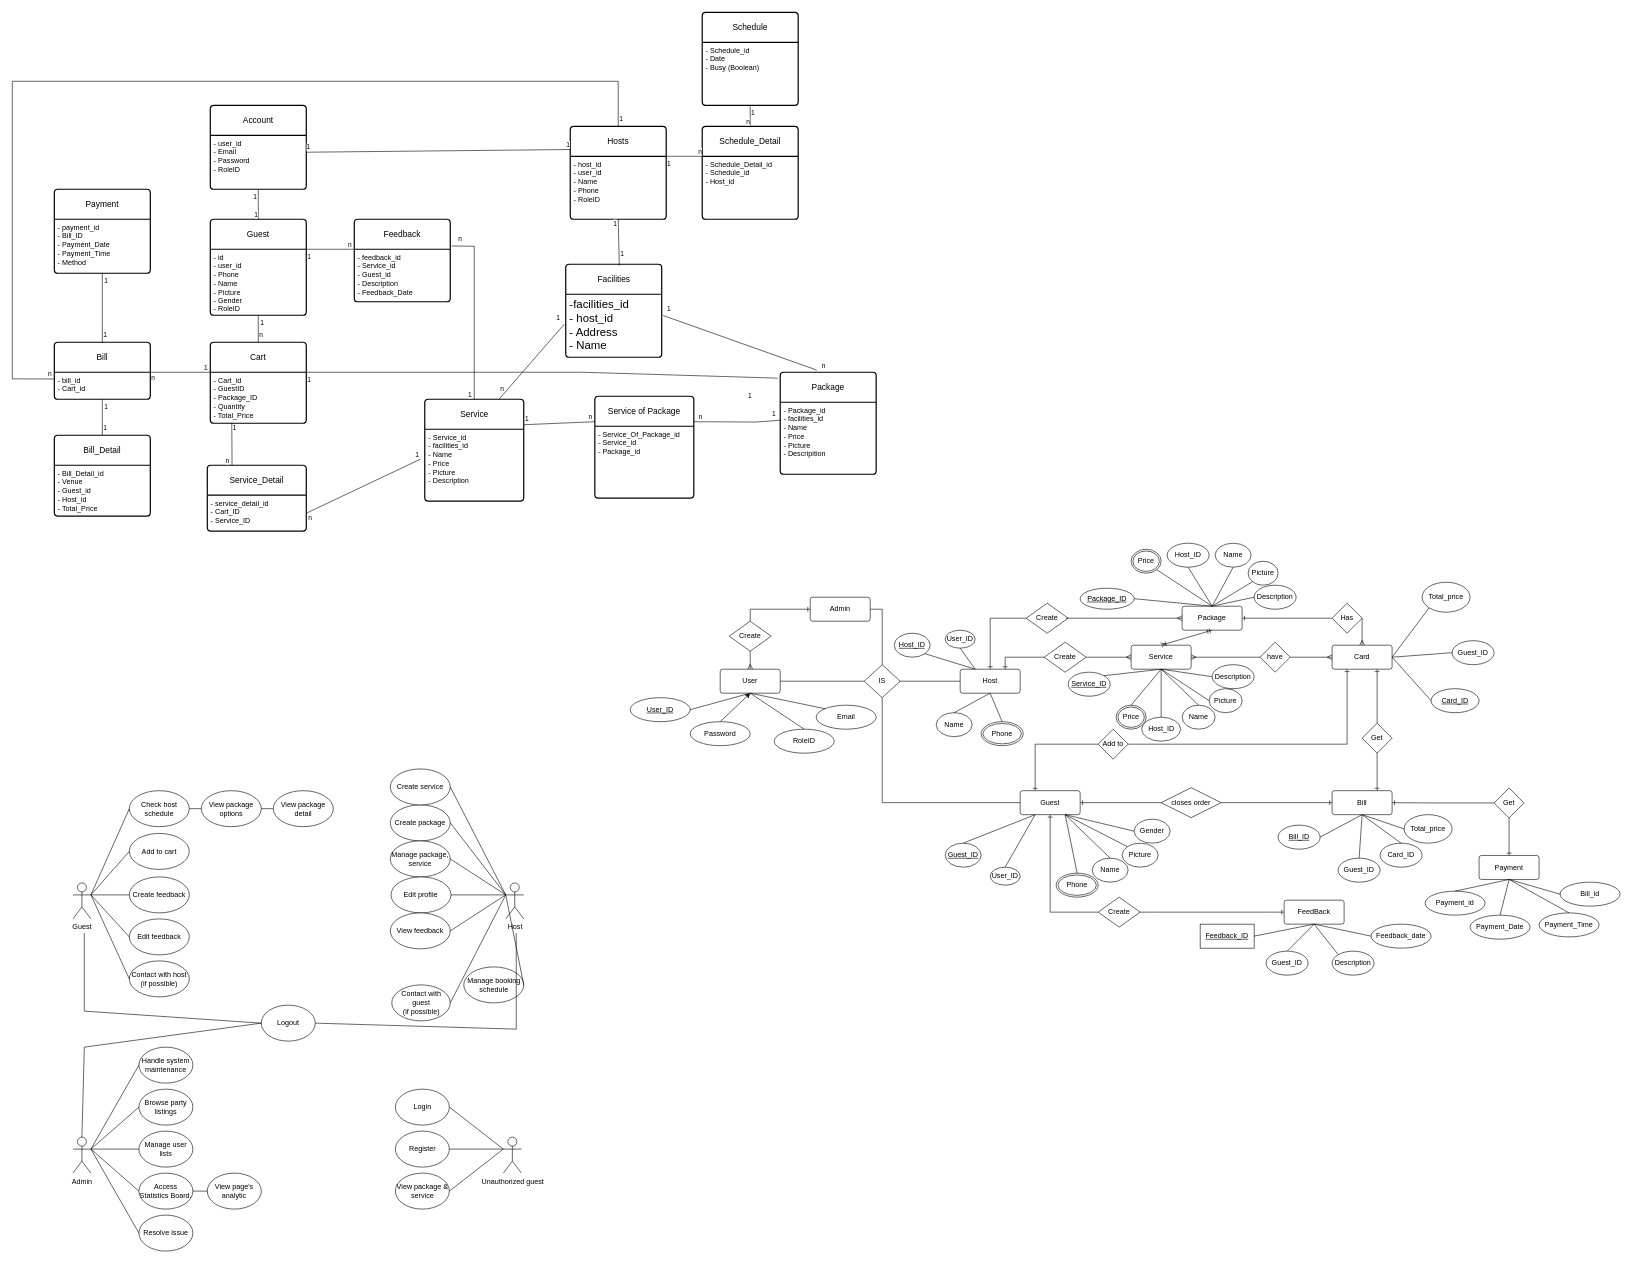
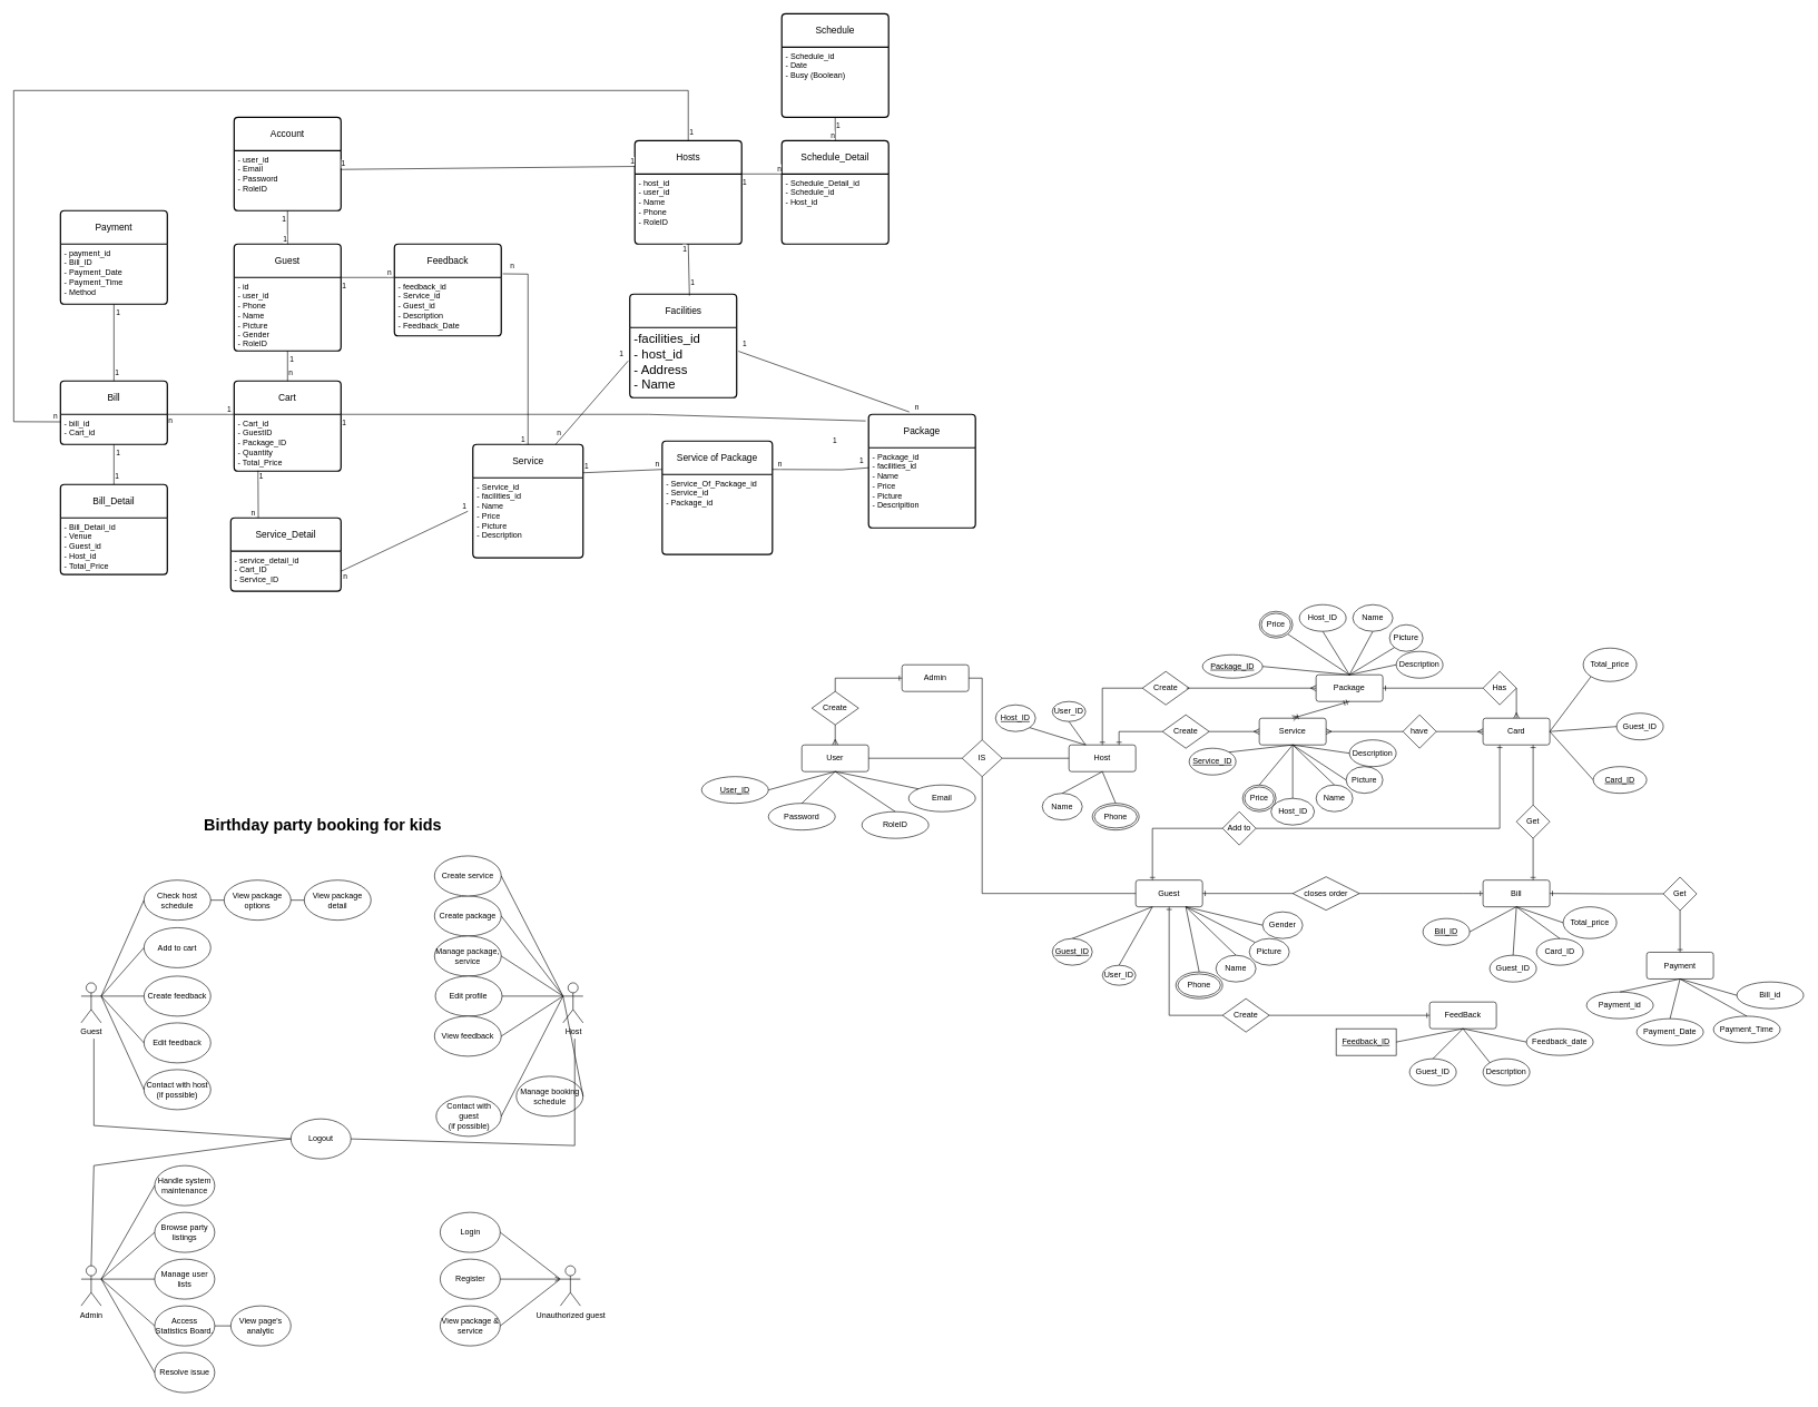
- <mxCell id="91" value="" style="endArrow=classic;html=1;rounded=0;entryX=0.5;entryY=1;entryDx=0;entryDy=0;exitX=0.5;exitY=0;exitDx=0;exitDy=0;" parent="1" source="86" target="41" edge="1"><mxGeometry relative="1" as="geometry"><mxPoint x="1150" y="1225" as="sourcePoint" /><mxPoint x="1310" y="1225" as="targetPoint" /></mxGeometry></mxCell>
+ <mxCell id="91" value="" style="endArrow=none;html=1;rounded=0;entryX=0.5;entryY=1;entryDx=0;entryDy=0;exitX=0.5;exitY=0;exitDx=0;exitDy=0;" parent="1" source="86" target="41" edge="1"><mxGeometry relative="1" as="geometry"><mxPoint x="1150" y="1225" as="sourcePoint" /><mxPoint x="1310" y="1225" as="targetPoint" /></mxGeometry></mxCell>
+ <mxCell id="3" value="&lt;h1&gt;Birthday party booking for kids&lt;br&gt;&lt;/h1&gt;" style="text;html=1;strokeColor=none;fillColor=none;spacing=5;spacingTop=-20;whiteSpace=wrap;overflow=hidden;rounded=0;" parent="1" vertex="1"><mxGeometry x="300" y="1215" width="390" height="40" as="geometry" /></mxCell>
- <mxCell id="223" value="" style="endArrow=none;html=1;rounded=0;exitX=1;exitY=0.5;exitDx=0;exitDy=0;entryX=0;entryY=0.333;entryDx=0;entryDy=0;entryPerimeter=0;" parent="1" source="211" target="208" edge="1"><mxGeometry width="50" height="50" relative="1" as="geometry"><mxPoint x="758.5" y="1855" as="sourcePoint" /><mxPoint x="838.5" y="1915" as="targetPoint" /></mxGeometry></mxCell>
+ <mxCell id="223" value="" style="endArrow=open;html=1;rounded=0;exitX=1;exitY=0.5;exitDx=0;exitDy=0;entryX=0;entryY=0.333;entryDx=0;entryDy=0;entryPerimeter=0;" parent="1" source="211" target="208" edge="1"><mxGeometry width="50" height="50" relative="1" as="geometry"><mxPoint x="758.5" y="1855" as="sourcePoint" /><mxPoint x="838.5" y="1915" as="targetPoint" /></mxGeometry></mxCell>
